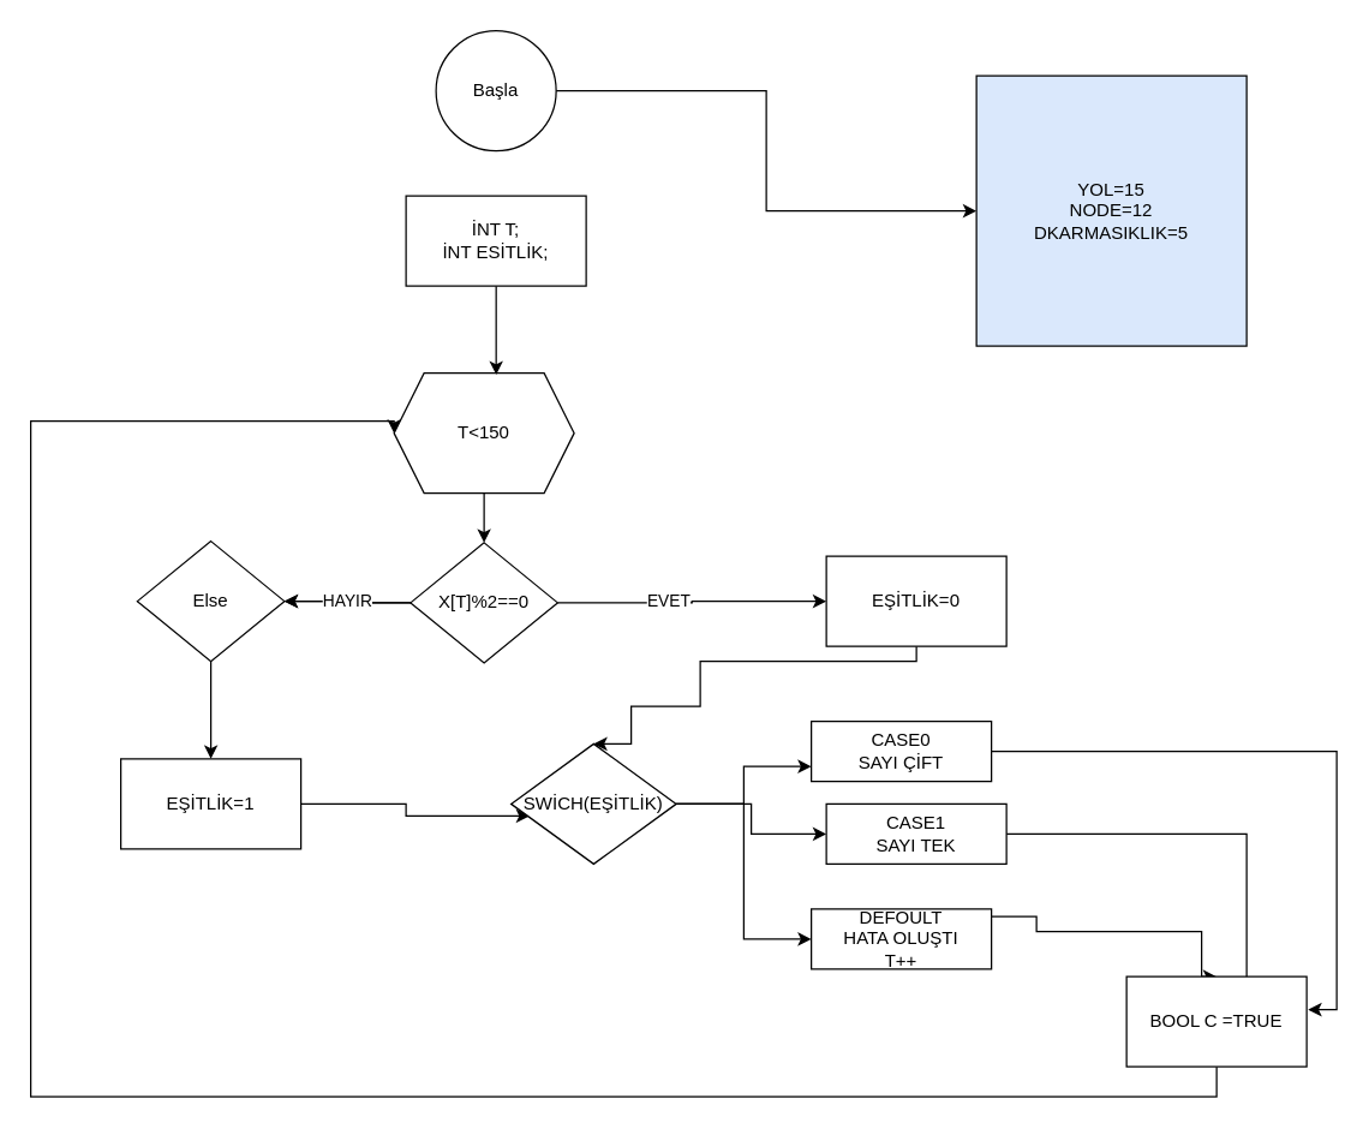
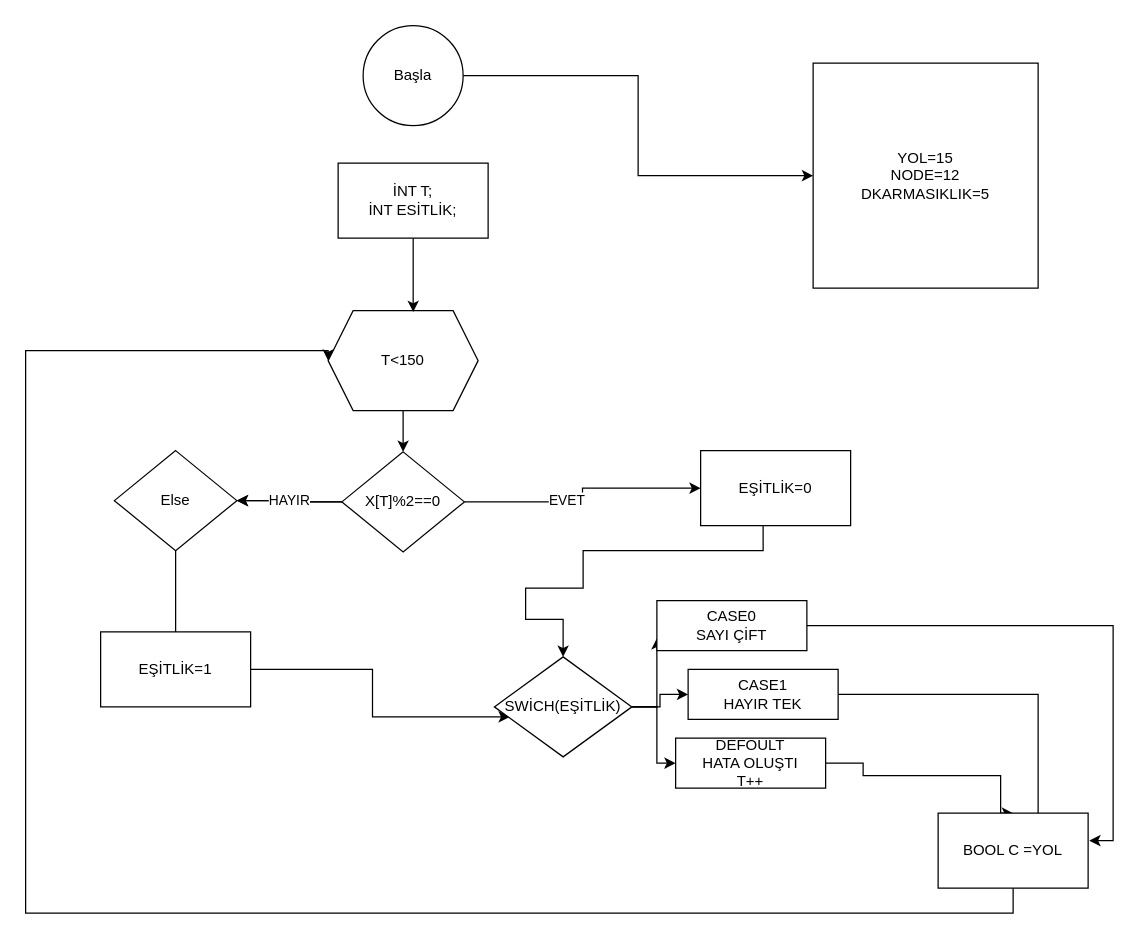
- <mxCell id="36" value="YOL=15&lt;br&gt;NODE=12&lt;br&gt;DKARMASIKLIK=5" style="whiteSpace=wrap;html=1;aspect=fixed;fillColor=#dae8fc;" vertex="1" parent="1"><mxGeometry x="650" y="50" width="180" height="180" as="geometry" /></mxCell>
+ <mxCell id="36" value="YOL=15&lt;br&gt;NODE=12&lt;br&gt;DKARMASIKLIK=5" style="whiteSpace=wrap;html=1;aspect=fixed;" vertex="1" parent="1"><mxGeometry x="650" y="50" width="180" height="180" as="geometry" /></mxCell>
- <mxCell id="19" value="EŞİTLİK=0" style="rounded=0;whiteSpace=wrap;html=1;" vertex="1" parent="1"><mxGeometry x="550" y="370" width="120" height="60" as="geometry" /></mxCell>
+ <mxCell id="19" value="EŞİTLİK=0" style="rounded=0;whiteSpace=wrap;html=1;" vertex="1" parent="1"><mxGeometry x="560" y="360" width="120" height="60" as="geometry" /></mxCell>
- <mxCell id="20" style="edgeStyle=orthogonalEdgeStyle;rounded=0;orthogonalLoop=1;jettySize=auto;html=1;entryX=0.5;entryY=0;entryDx=0;entryDy=0;" edge="1" parent="1" source="21" target="23"><mxGeometry relative="1" as="geometry" /></mxCell>
+ <mxCell id="20" style="edgeStyle=orthogonalEdgeStyle;rounded=0;orthogonalLoop=1;jettySize=auto;html=1;entryX=0.5;entryY=0;entryDx=0;entryDy=0;endArrow=none;" edge="1" parent="1" source="21" target="23"><mxGeometry relative="1" as="geometry" /></mxCell>
- <mxCell id="29" value="CASE0&lt;br&gt;SAYI ÇİFT" style="rounded=0;whiteSpace=wrap;html=1;" vertex="1" parent="1"><mxGeometry x="540" y="480" width="120" height="40" as="geometry" /></mxCell>
+ <mxCell id="29" value="CASE0&lt;br&gt;SAYI ÇİFT" style="rounded=0;whiteSpace=wrap;html=1;" vertex="1" parent="1"><mxGeometry x="525" y="480" width="120" height="40" as="geometry" /></mxCell>
- <mxCell id="27" value="SWİCH(EŞİTLİK)" style="rhombus;whiteSpace=wrap;html=1;" vertex="1" parent="1"><mxGeometry x="340" y="495" width="110" height="80" as="geometry" /></mxCell>
+ <mxCell id="27" value="SWİCH(EŞİTLİK)" style="rhombus;whiteSpace=wrap;html=1;" vertex="1" parent="1"><mxGeometry x="395" y="525" width="110" height="80" as="geometry" /></mxCell>
- <mxCell id="31" value="CASE1&lt;br&gt;SAYI TEK" style="rounded=0;whiteSpace=wrap;html=1;" vertex="1" parent="1"><mxGeometry x="550" y="535" width="120" height="40" as="geometry" /></mxCell>
+ <mxCell id="31" value="CASE1&lt;br&gt;HAYIR TEK" style="rounded=0;whiteSpace=wrap;html=1;" vertex="1" parent="1"><mxGeometry x="550" y="535" width="120" height="40" as="geometry" /></mxCell>
- <mxCell id="33" value="DEFOULT&lt;br&gt;HATA OLUŞTI&lt;br&gt;T++" style="rounded=0;whiteSpace=wrap;html=1;" vertex="1" parent="1"><mxGeometry x="540" y="605" width="120" height="40" as="geometry" /></mxCell>
+ <mxCell id="33" value="DEFOULT&lt;br&gt;HATA OLUŞTI&lt;br&gt;T++" style="rounded=0;whiteSpace=wrap;html=1;" vertex="1" parent="1"><mxGeometry x="540" y="590" width="120" height="40" as="geometry" /></mxCell>
- <mxCell id="35" value="BOOL C =TRUE" style="rounded=0;whiteSpace=wrap;html=1;" vertex="1" parent="1"><mxGeometry x="750" y="650" width="120" height="60" as="geometry" /></mxCell>
+ <mxCell id="35" value="BOOL C =YOL" style="rounded=0;whiteSpace=wrap;html=1;" vertex="1" parent="1"><mxGeometry x="750" y="650" width="120" height="60" as="geometry" /></mxCell>
